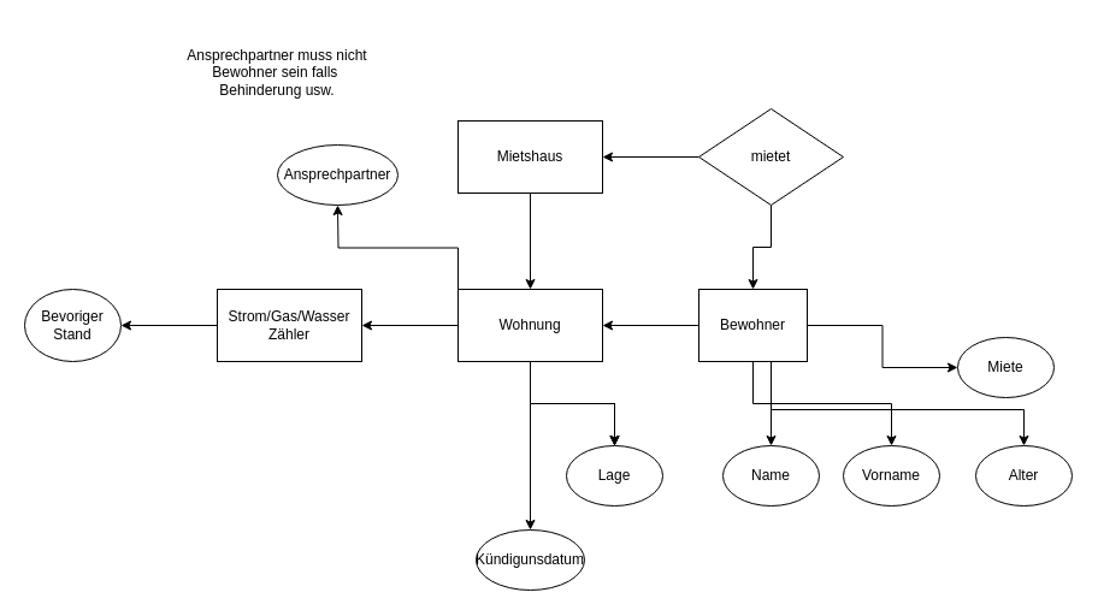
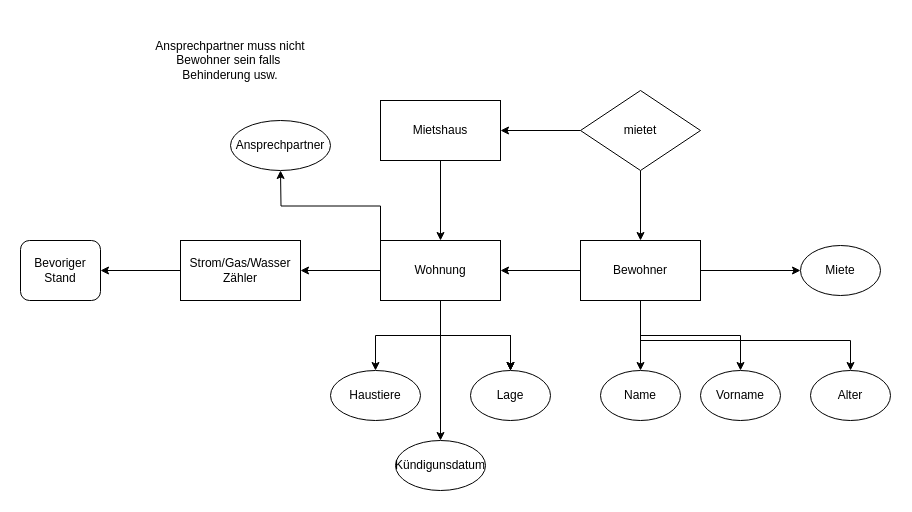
- <mxCell id="17" value="Bevoriger Stand" style="ellipse;whiteSpace=wrap;html=1;rounded=0;" vertex="1" parent="1"><mxGeometry x="20" y="240" width="80" height="60" as="geometry" /></mxCell>
+ <mxCell id="17" value="Bevoriger Stand" style="whiteSpace=wrap;html=1;rounded=1;" vertex="1" parent="1"><mxGeometry x="20" y="240" width="80" height="60" as="geometry" /></mxCell>
- <mxCell id="24" value="Bewohner" style="whiteSpace=wrap;html=1;rounded=0;" vertex="1" parent="1"><mxGeometry x="580" y="240" width="90" height="60" as="geometry" /></mxCell>
+ <mxCell id="24" value="Bewohner" style="whiteSpace=wrap;html=1;rounded=0;" vertex="1" parent="1"><mxGeometry x="580" y="240" width="120" height="60" as="geometry" /></mxCell>
- <mxCell id="26" value="Miete" style="ellipse;whiteSpace=wrap;html=1;rounded=0;" vertex="1" parent="1"><mxGeometry x="795" y="280" width="80" height="50" as="geometry" /></mxCell>
+ <mxCell id="26" value="Miete" style="ellipse;whiteSpace=wrap;html=1;rounded=0;" vertex="1" parent="1"><mxGeometry x="800" y="245" width="80" height="50" as="geometry" /></mxCell>
+ <mxCell id="11" style="edgeStyle=orthogonalEdgeStyle;rounded=0;orthogonalLoop=1;jettySize=auto;html=1;exitX=0.5;exitY=1;exitDx=0;exitDy=0;entryX=0.5;entryY=0;entryDx=0;entryDy=0;" edge="1" parent="1" source="14" target="25"><mxGeometry relative="1" as="geometry" /></mxCell>
+ <mxCell id="25" value="Haustiere" style="ellipse;whiteSpace=wrap;html=1;" vertex="1" parent="1"><mxGeometry x="330" y="370" width="90" height="50" as="geometry" /></mxCell>
